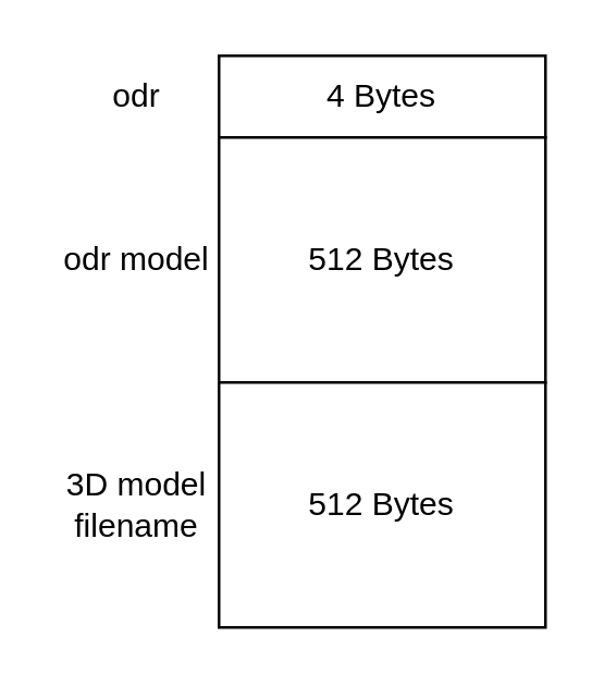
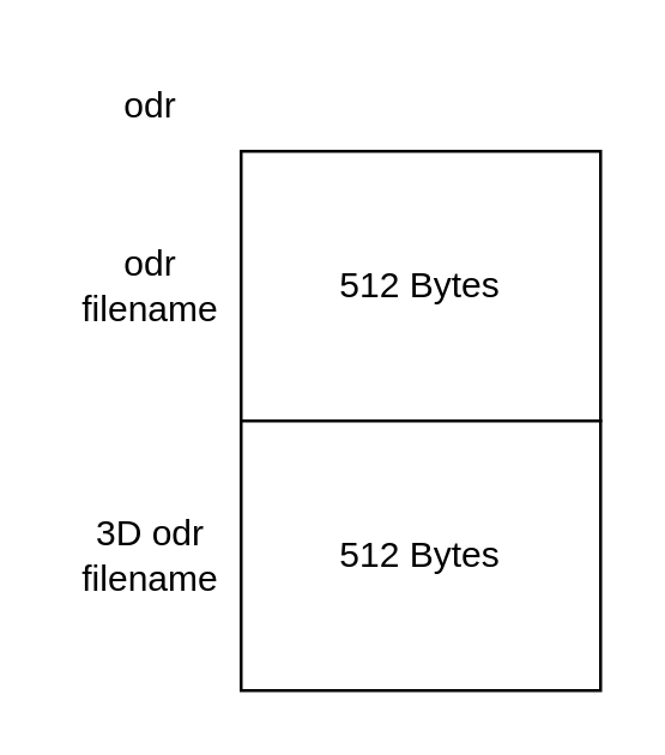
- <mxCell id="2" value="4 Bytes" style="rounded=0;whiteSpace=wrap;html=1;" vertex="1" parent="1"><mxGeometry x="80" y="20" width="120" height="30" as="geometry" /></mxCell>
- <mxCell id="6" value="&lt;span data-json=&quot;%7B%22type%22%3A%22text%22%2C%22data%22%3A%5B%7B%22type%22%3A1%2C%22style%22%3A%7B%7D%2C%22text%22%3A%22odr%20filename%22%7D%5D%7D&quot; class=&quot;mm-editor-clipboard&quot;&gt;odr model&lt;/span&gt;" style="text;html=1;strokeColor=none;fillColor=none;align=center;verticalAlign=middle;whiteSpace=wrap;rounded=0;" vertex="1" parent="1"><mxGeometry x="20" y="80" width="60" height="30" as="geometry" /></mxCell>
+ <mxCell id="6" value="&lt;span data-json=&quot;%7B%22type%22%3A%22text%22%2C%22data%22%3A%5B%7B%22type%22%3A1%2C%22style%22%3A%7B%7D%2C%22text%22%3A%22odr%20filename%22%7D%5D%7D&quot; class=&quot;mm-editor-clipboard&quot;&gt;odr filename&lt;/span&gt;" style="text;html=1;strokeColor=none;fillColor=none;align=center;verticalAlign=middle;whiteSpace=wrap;rounded=0;" vertex="1" parent="1"><mxGeometry x="20" y="80" width="60" height="30" as="geometry" /></mxCell>
- <mxCell id="7" value="&lt;span data-json=&quot;%7B%22type%22%3A%22text%22%2C%22data%22%3A%5B%7B%22type%22%3A1%2C%22style%22%3A%7B%7D%2C%22text%22%3A%223D%20model%20filename%22%7D%5D%7D&quot; class=&quot;mm-editor-clipboard&quot;&gt;3D model filename&lt;/span&gt;" style="text;html=1;strokeColor=none;fillColor=none;align=center;verticalAlign=middle;whiteSpace=wrap;rounded=0;" vertex="1" parent="1"><mxGeometry x="20" y="170" width="60" height="30" as="geometry" /></mxCell>
+ <mxCell id="7" value="&lt;span data-json=&quot;%7B%22type%22%3A%22text%22%2C%22data%22%3A%5B%7B%22type%22%3A1%2C%22style%22%3A%7B%7D%2C%22text%22%3A%223D%20model%20filename%22%7D%5D%7D&quot; class=&quot;mm-editor-clipboard&quot;&gt;3D odr filename&lt;/span&gt;" style="text;html=1;strokeColor=none;fillColor=none;align=center;verticalAlign=middle;whiteSpace=wrap;rounded=0;" vertex="1" parent="1"><mxGeometry x="20" y="170" width="60" height="30" as="geometry" /></mxCell>
